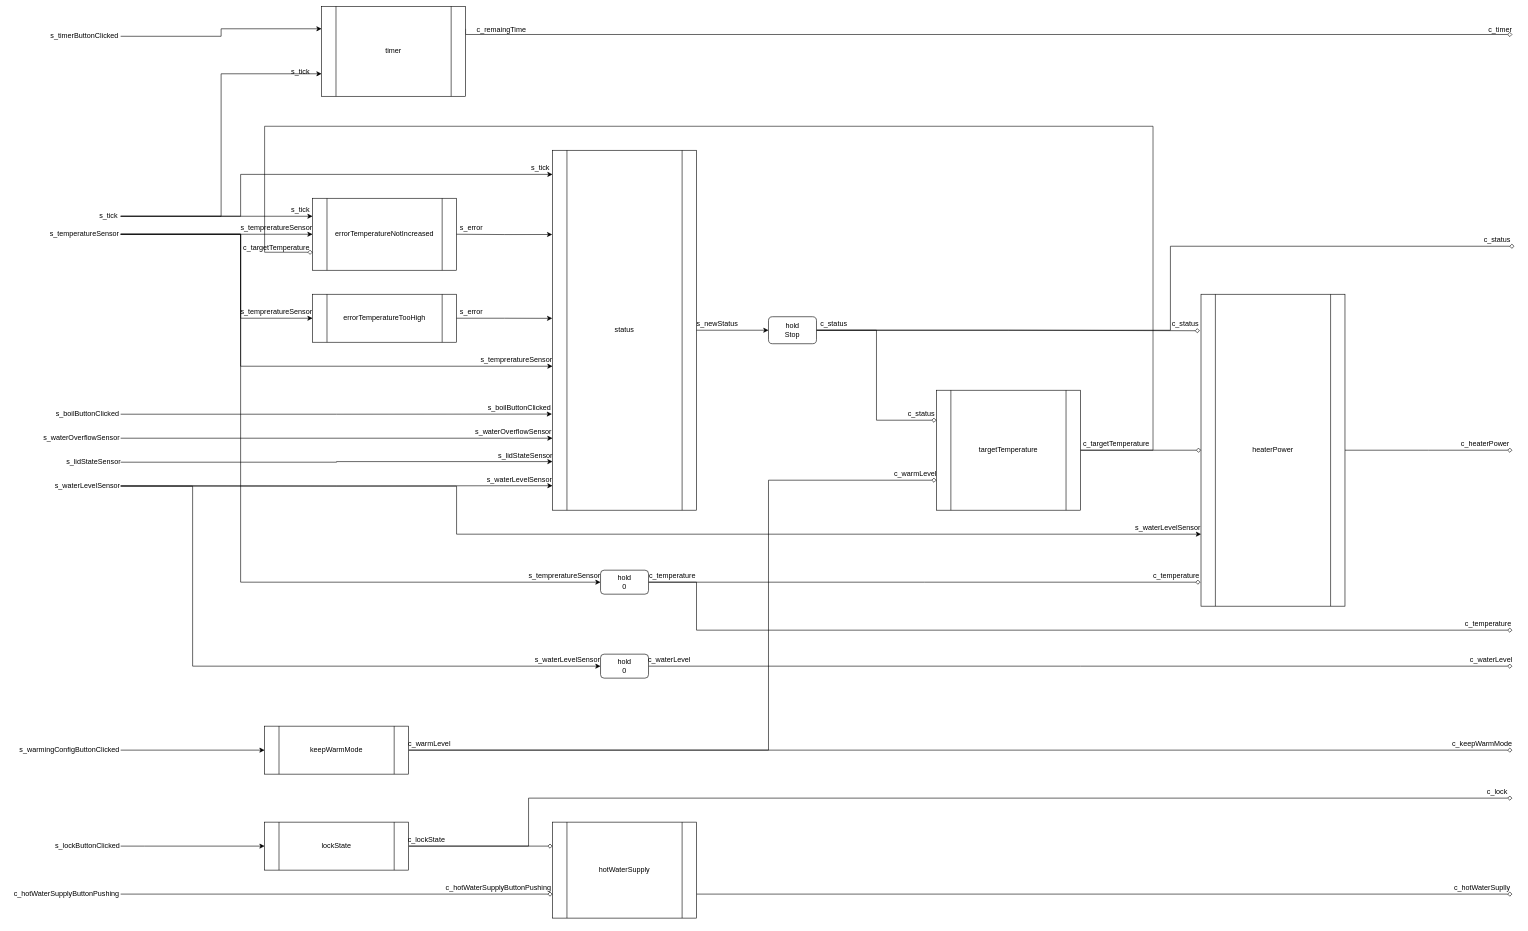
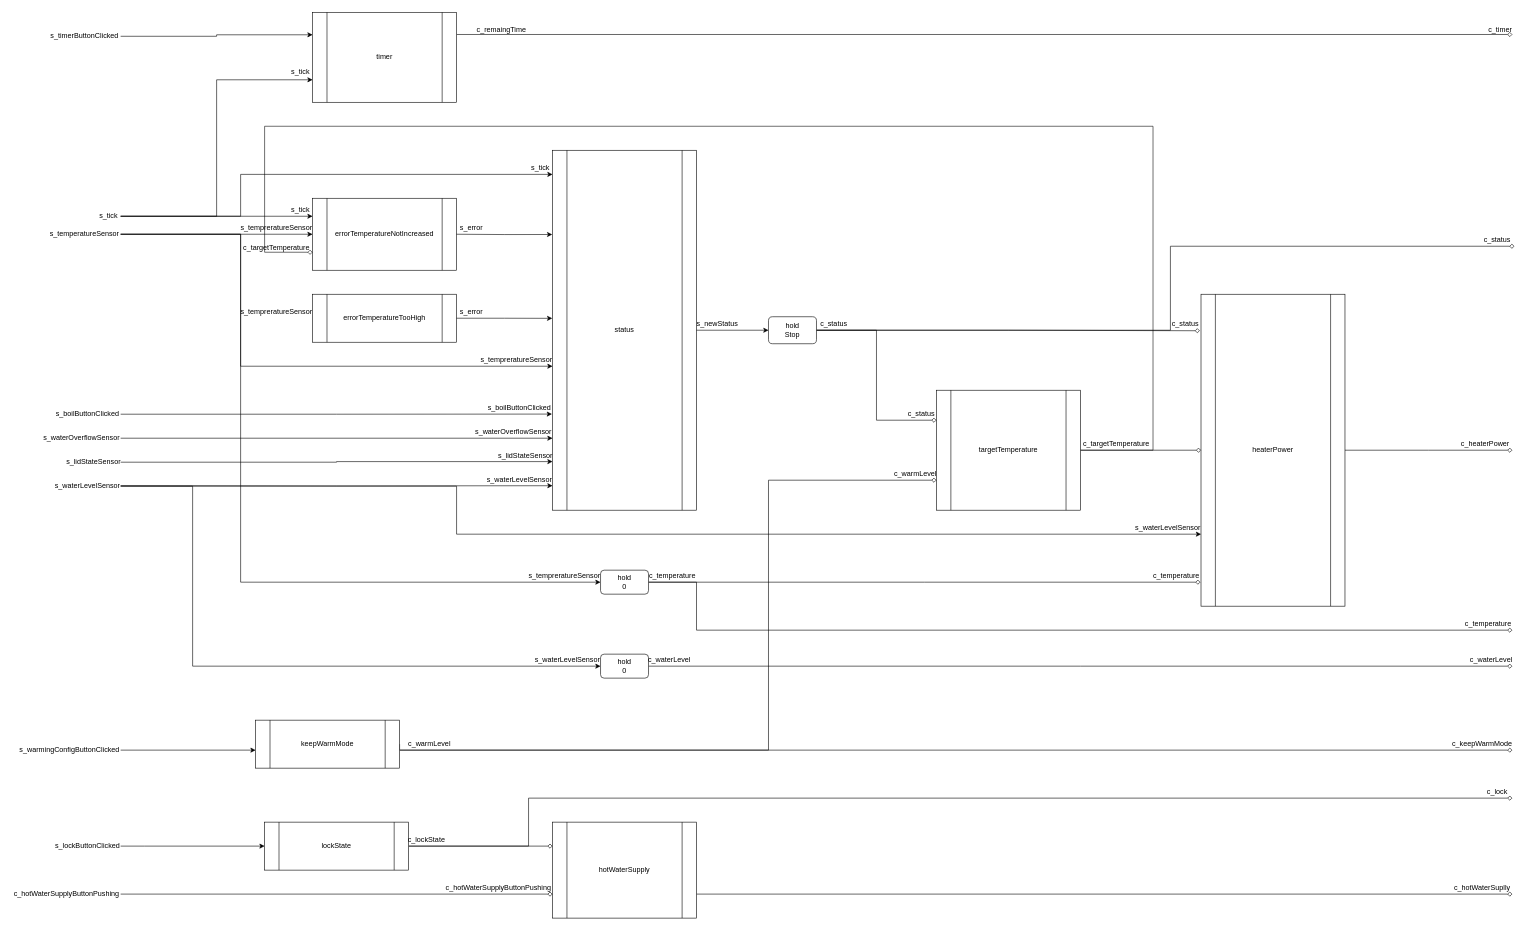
- <mxCell id="13" value="timer" style="shape=process;whiteSpace=wrap;html=1;backgroundOutline=1;" parent="1" vertex="1"><mxGeometry x="535" y="10" width="240" height="150" as="geometry" /></mxCell>
+ <mxCell id="13" value="timer" style="shape=process;whiteSpace=wrap;html=1;backgroundOutline=1;" parent="1" vertex="1"><mxGeometry x="520" y="20" width="240" height="150" as="geometry" /></mxCell>
- <mxCell id="24" style="edgeStyle=orthogonalEdgeStyle;rounded=0;orthogonalLoop=1;jettySize=auto;html=1;exitX=1;exitY=0.5;exitDx=0;exitDy=0;entryX=0;entryY=0.5;entryDx=0;entryDy=0;" parent="1" source="25" target="41" edge="1"><mxGeometry relative="1" as="geometry"><Array as="points"><mxPoint x="400" y="390" /><mxPoint x="400" y="530" /></Array></mxGeometry></mxCell>
- <mxCell id="18" value="keepWarmMode" style="shape=process;whiteSpace=wrap;html=1;backgroundOutline=1;" parent="1" vertex="1"><mxGeometry x="440" y="1210" width="240" height="80" as="geometry" /></mxCell>
+ <mxCell id="18" value="keepWarmMode" style="shape=process;whiteSpace=wrap;html=1;backgroundOutline=1;" parent="1" vertex="1"><mxGeometry x="425" y="1200" width="240" height="80" as="geometry" /></mxCell>
